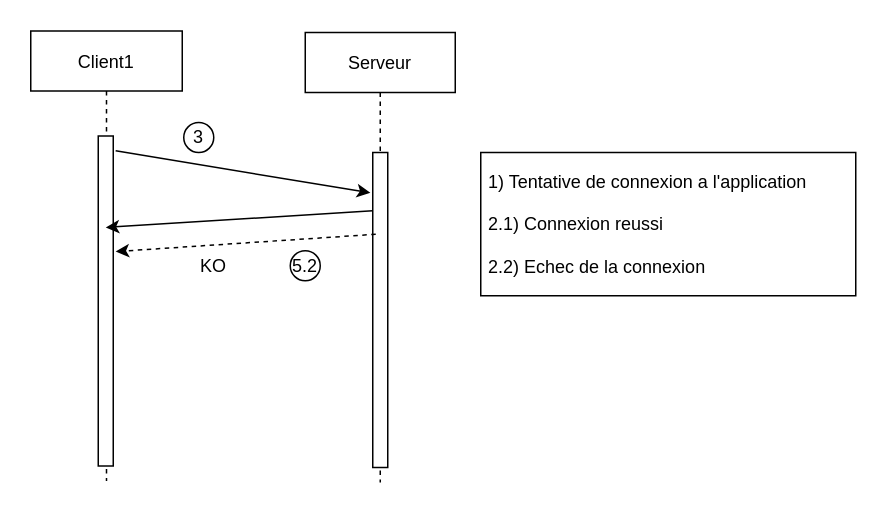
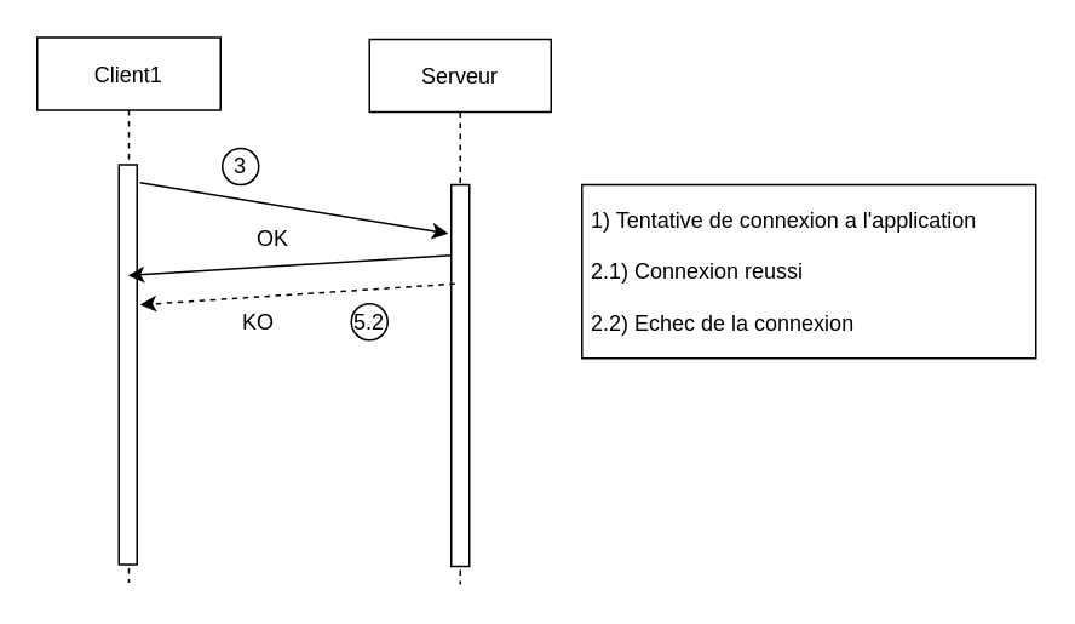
+ <mxCell id="8" value="OK" style="text;html=1;strokeColor=none;fillColor=none;align=center;verticalAlign=middle;whiteSpace=wrap;rounded=0;fontFamily=Helvetica;" parent="1" vertex="1"><mxGeometry x="130" y="121" width="40" height="20" as="geometry" /></mxCell>
